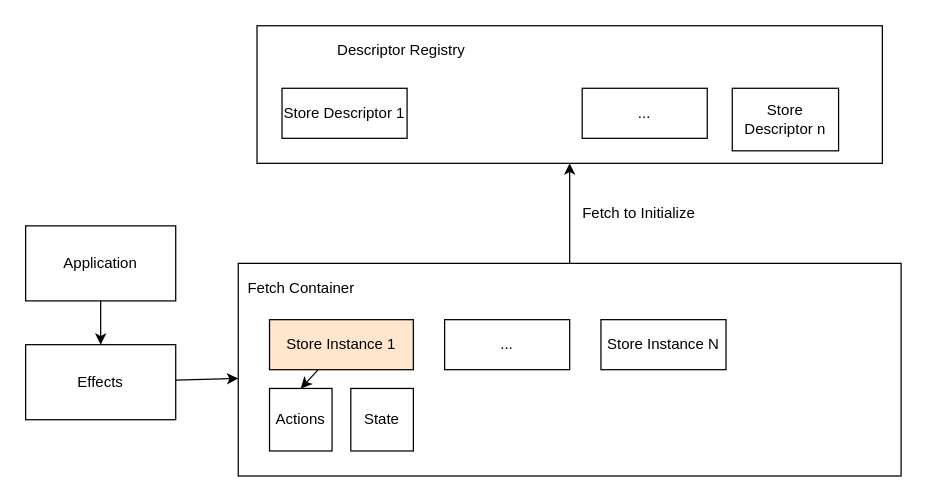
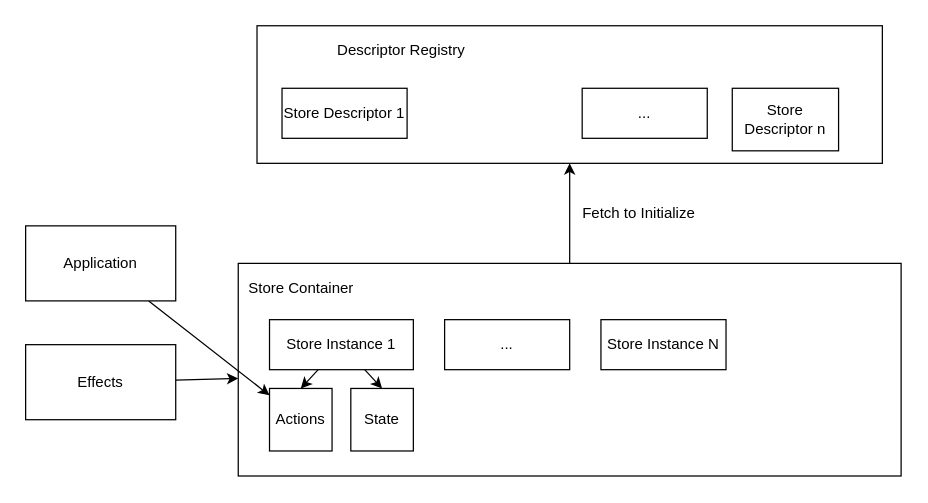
- <mxCell id="13" value="Fetch Container" style="text;html=1;align=center;verticalAlign=middle;resizable=0;points=[];autosize=1;strokeColor=none;fillColor=none;" parent="1" vertex="1"><mxGeometry x="190" y="220" width="100" height="20" as="geometry" /></mxCell>
+ <mxCell id="13" value="Store Container" style="text;html=1;align=center;verticalAlign=middle;resizable=0;points=[];autosize=1;strokeColor=none;fillColor=none;" parent="1" vertex="1"><mxGeometry x="190" y="220" width="100" height="20" as="geometry" /></mxCell>
- <mxCell id="4" style="edgeStyle=none;html=1;" parent="1" source="5" target="15" edge="1"><mxGeometry relative="1" as="geometry" /></mxCell>
+ <mxCell id="4" style="edgeStyle=none;html=1;" parent="1" source="5" target="12" edge="1"><mxGeometry relative="1" as="geometry" /></mxCell>
- <mxCell id="8" value="Store Instance 1" style="rounded=0;whiteSpace=wrap;html=1;fillColor=#ffe6cc;" parent="1" vertex="1"><mxGeometry x="215" y="255" width="115" height="40" as="geometry" /></mxCell>
+ <mxCell id="8" value="Store Instance 1" style="rounded=0;whiteSpace=wrap;html=1;" parent="1" vertex="1"><mxGeometry x="215" y="255" width="115" height="40" as="geometry" /></mxCell>
+ <mxCell id="6" style="edgeStyle=none;html=1;entryX=0.5;entryY=0;entryDx=0;entryDy=0;" parent="1" source="8" target="11" edge="1"><mxGeometry relative="1" as="geometry" /></mxCell>
